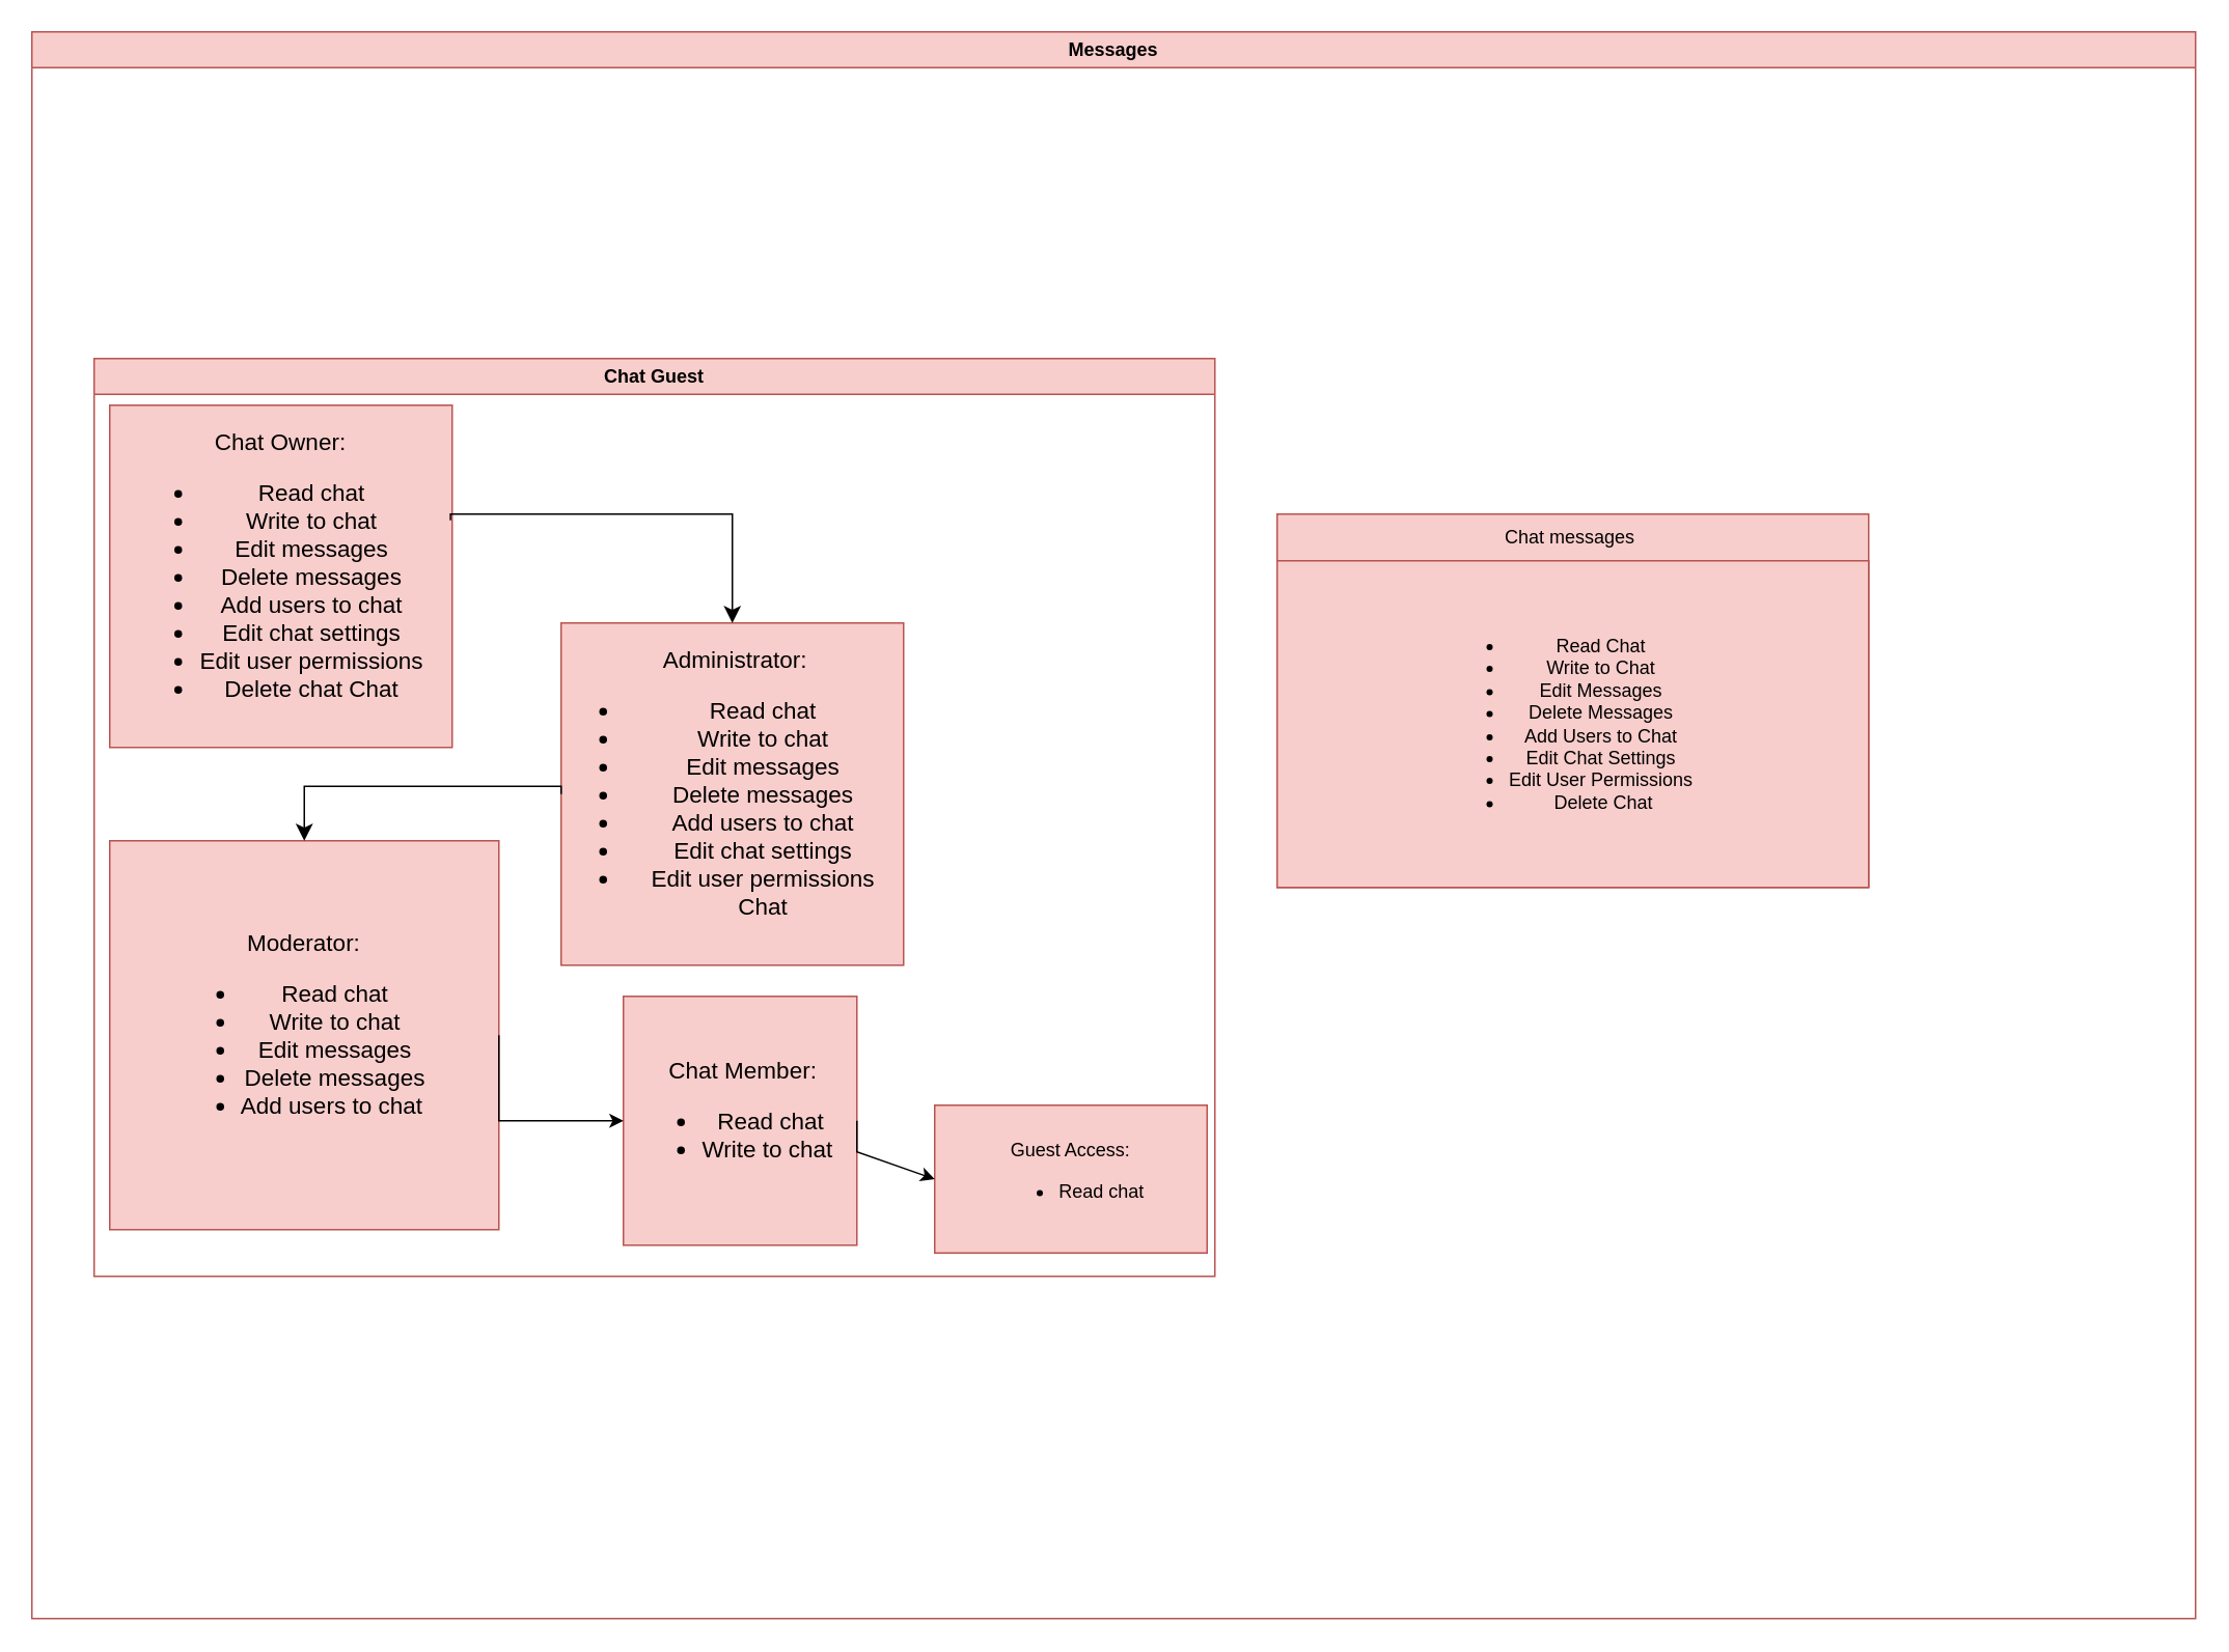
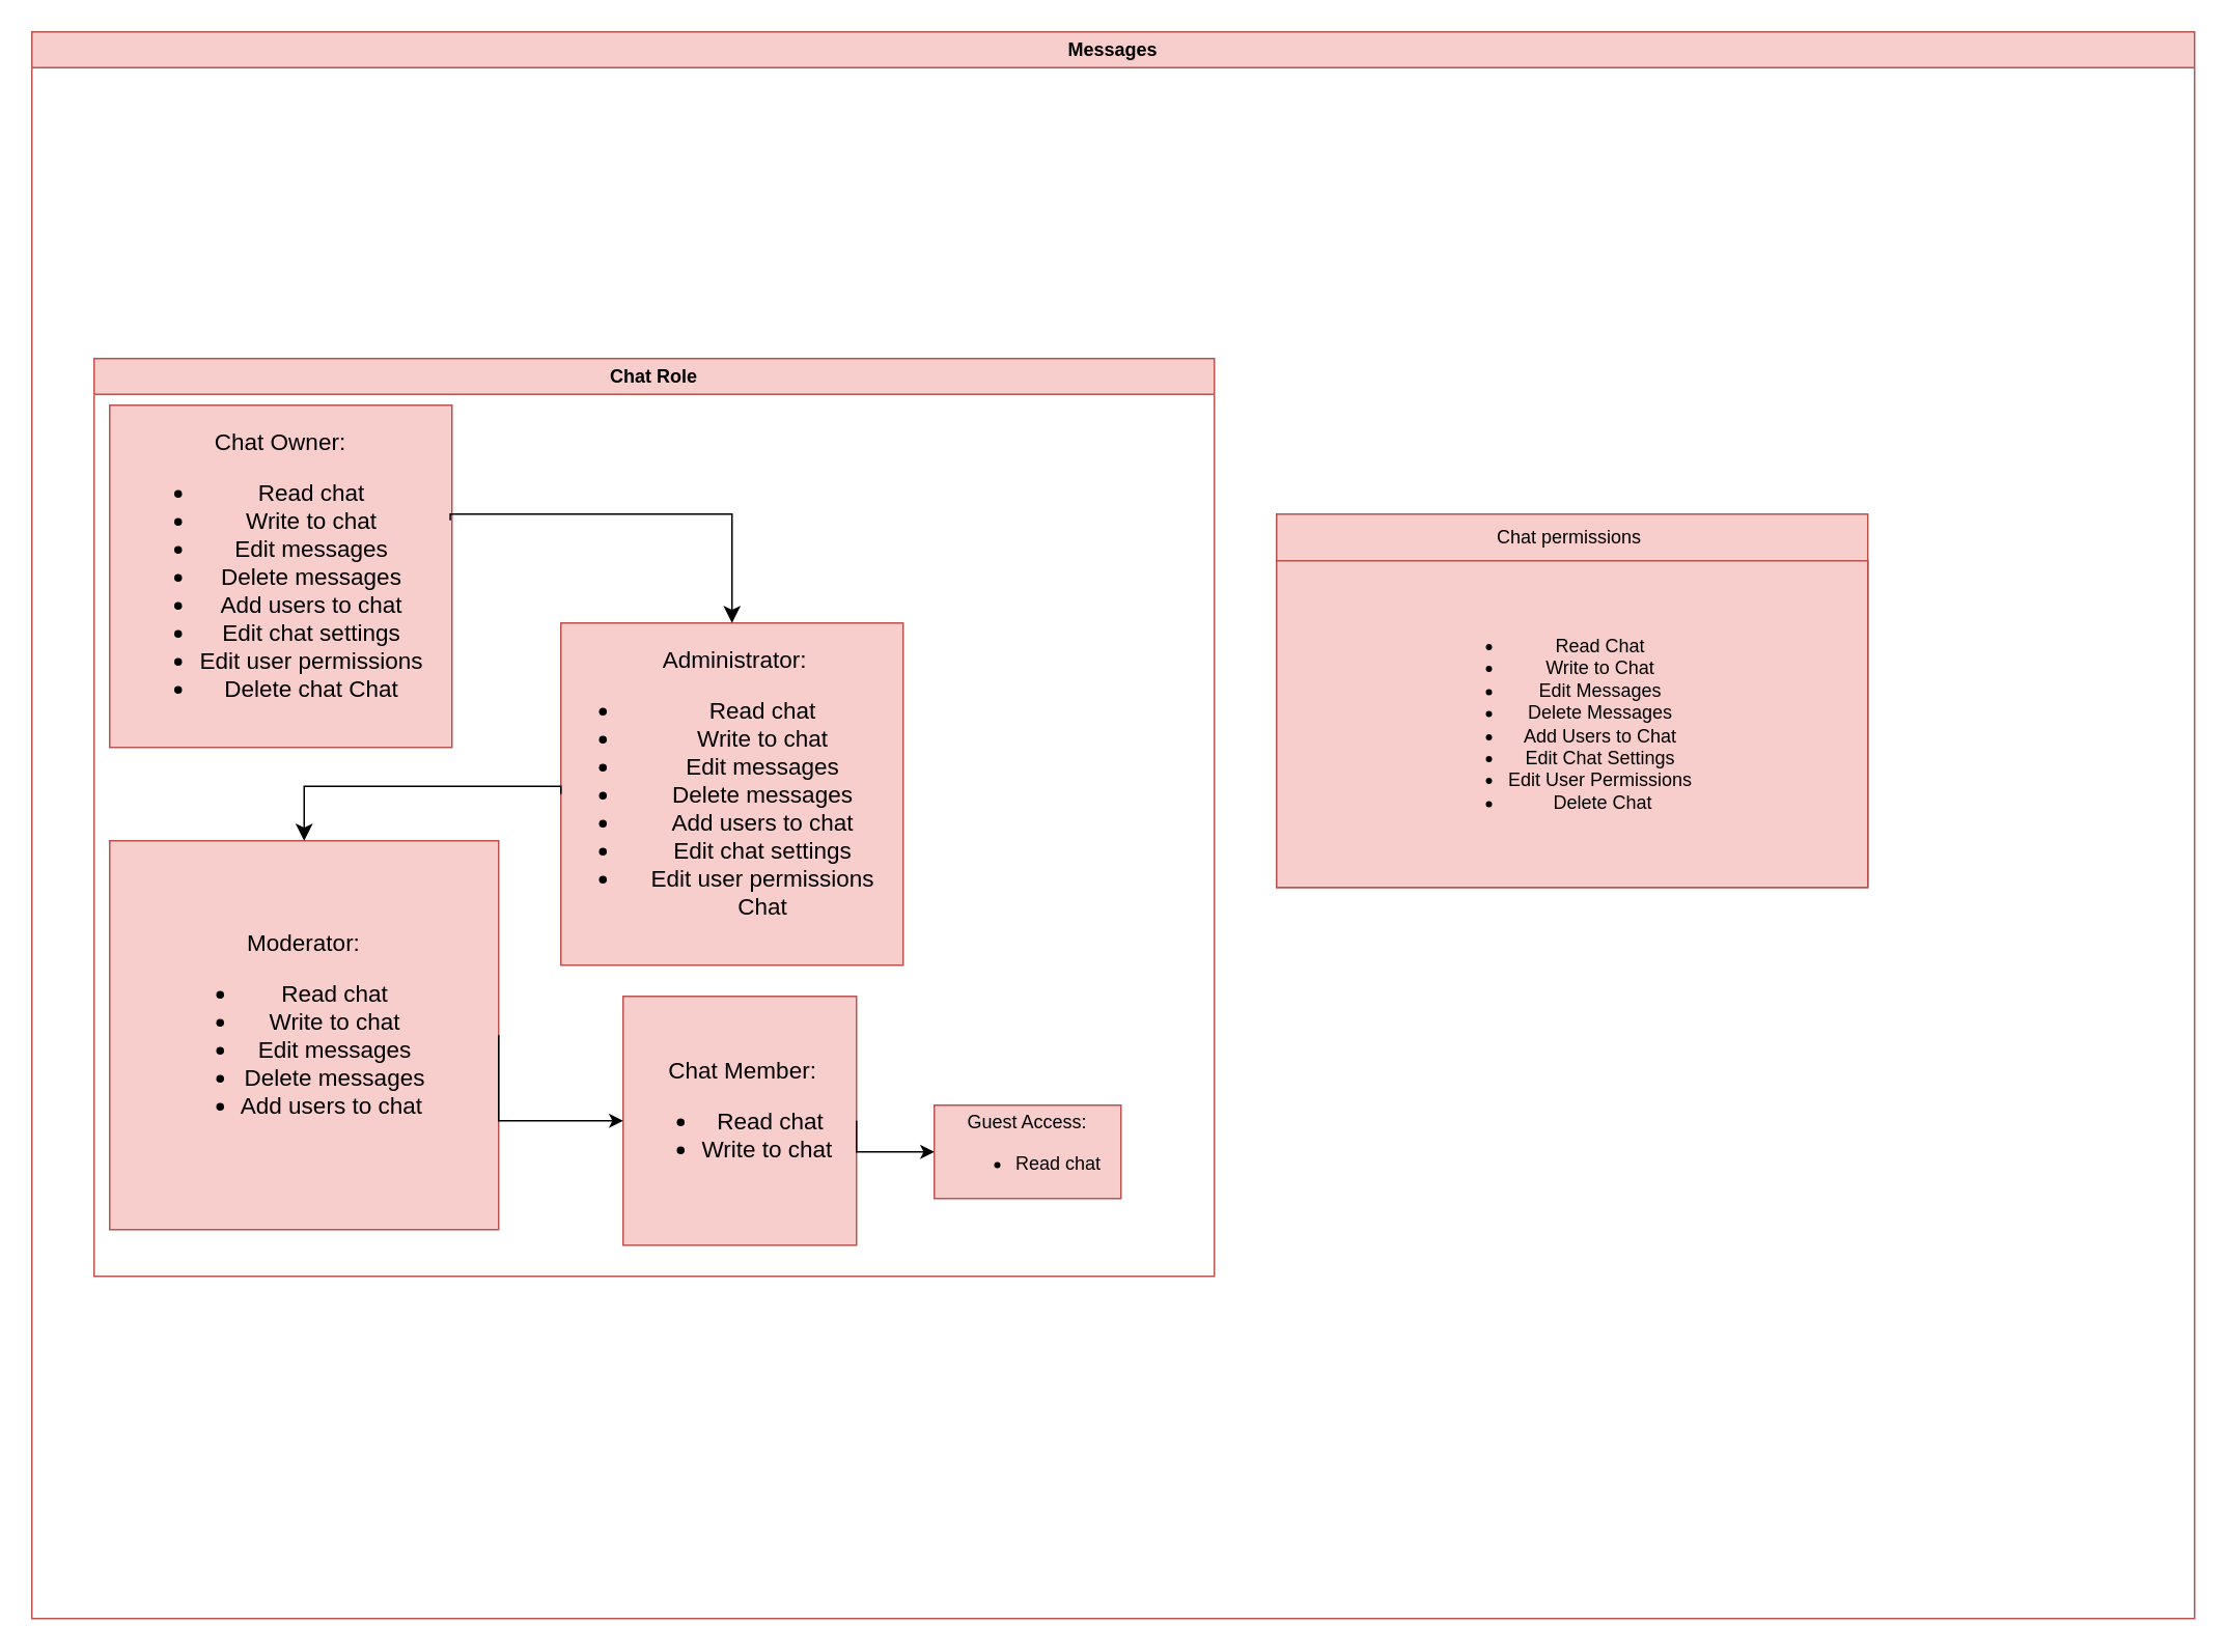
- <mxCell id="2" value="Chat Guest" style="swimlane;whiteSpace=wrap;html=1;fillColor=#f8cecc;strokeColor=#b85450;" vertex="1" parent="1"><mxGeometry x="60" y="230" width="720" height="590" as="geometry" /></mxCell>
+ <mxCell id="2" value="Chat Role" style="swimlane;whiteSpace=wrap;html=1;fillColor=#f8cecc;strokeColor=#b85450;" vertex="1" parent="1"><mxGeometry x="60" y="230" width="720" height="590" as="geometry" /></mxCell>
- <mxCell id="4" value="Chat&amp;nbsp;messages&amp;nbsp;" style="swimlane;fontStyle=0;childLayout=stackLayout;horizontal=1;startSize=30;horizontalStack=0;resizeParent=1;resizeParentMax=0;resizeLast=0;collapsible=1;marginBottom=0;whiteSpace=wrap;html=1;fillColor=#f8cecc;strokeColor=#b85450;" vertex="1" parent="1"><mxGeometry x="820" y="330" width="380" height="240" as="geometry" /></mxCell>
+ <mxCell id="4" value="Chat&amp;nbsp;permissions&amp;nbsp;" style="swimlane;fontStyle=0;childLayout=stackLayout;horizontal=1;startSize=30;horizontalStack=0;resizeParent=1;resizeParentMax=0;resizeLast=0;collapsible=1;marginBottom=0;whiteSpace=wrap;html=1;fillColor=#f8cecc;strokeColor=#b85450;" vertex="1" parent="1"><mxGeometry x="820" y="330" width="380" height="240" as="geometry" /></mxCell>
- <mxCell id="10" value="Guest Access: &lt;br&gt;&lt;ul&gt;&lt;li&gt;Read chat&lt;/li&gt;&lt;/ul&gt;" style="rounded=0;whiteSpace=wrap;html=1;fillColor=#f8cecc;strokeColor=#b85450;" vertex="1" parent="6"><mxGeometry x="580" y="690" width="175" height="95" as="geometry" /></mxCell>
+ <mxCell id="10" value="Guest Access: &lt;br&gt;&lt;ul&gt;&lt;li&gt;Read chat&lt;/li&gt;&lt;/ul&gt;" style="rounded=0;whiteSpace=wrap;html=1;fillColor=#f8cecc;strokeColor=#b85450;" vertex="1" parent="6"><mxGeometry x="580" y="690" width="120" height="60" as="geometry" /></mxCell>
